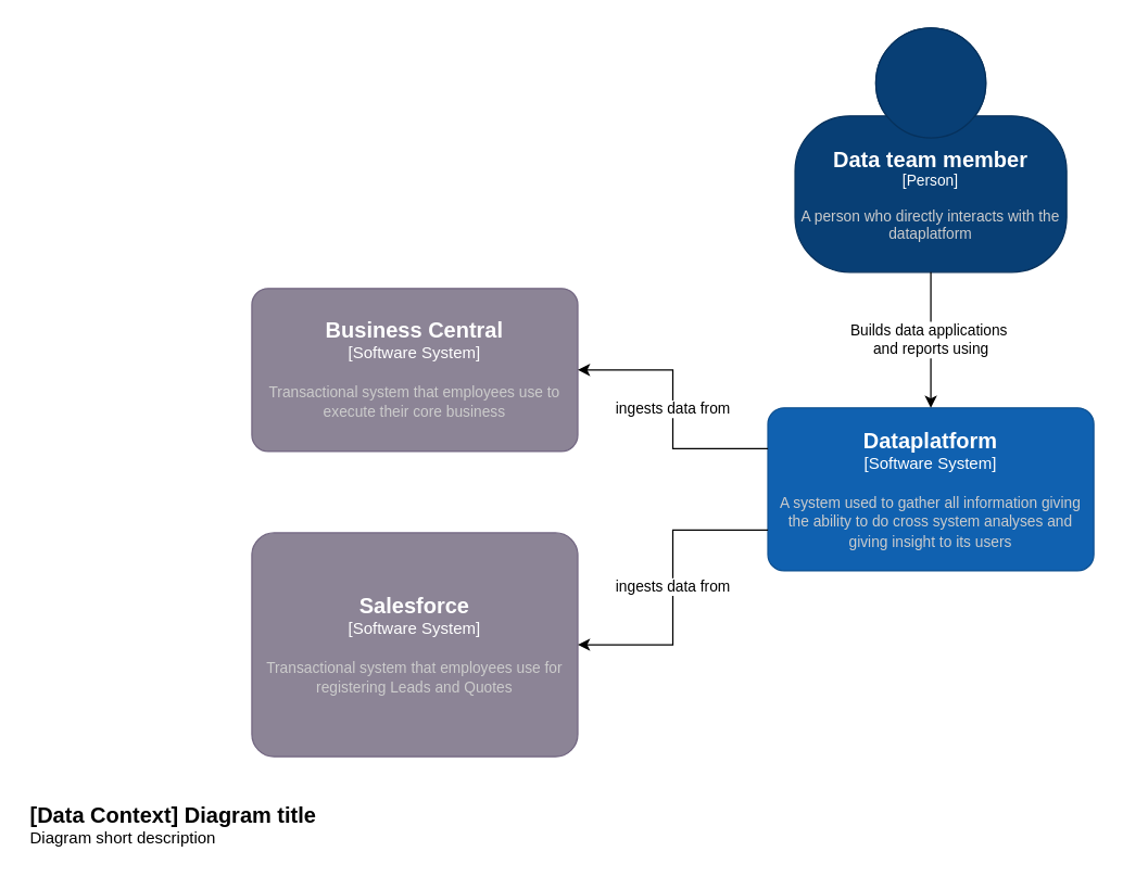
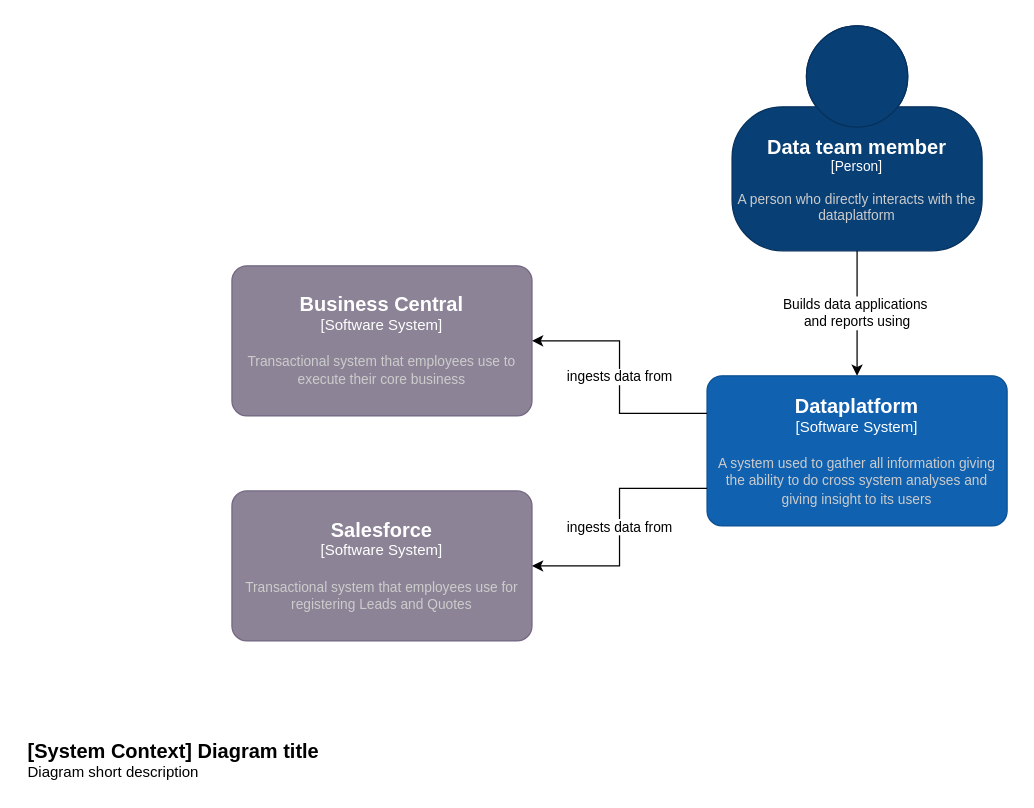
- <mxCell id="7" value="&lt;font style=&quot;font-size: 16px&quot;&gt;&lt;b&gt;Salesforce&lt;/b&gt;&lt;/font&gt;&lt;div&gt;[Software System]&lt;/div&gt;&lt;br&gt;&lt;div&gt;&lt;font style=&quot;font-size: 11px&quot;&gt;&lt;font color=&quot;#cccccc&quot;&gt;Transactional system that employees use for registering Leads and Quotes&lt;/font&gt;&lt;/div&gt;" style="rounded=1;whiteSpace=wrap;html=1;labelBackgroundColor=none;fillColor=#8C8496;fontColor=#ffffff;align=center;arcSize=10;strokeColor=#736782;metaEdit=1;resizable=0;points=[[0.25,0,0],[0.5,0,0],[0.75,0,0],[1,0.25,0],[1,0.5,0],[1,0.75,0],[0.75,1,0],[0.5,1,0],[0.25,1,0],[0,0.75,0],[0,0.5,0],[0,0.25,0]];" parent="1" vertex="1"><mxGeometry x="185" y="392" width="240" height="165" as="geometry" /></mxCell>
+ <mxCell id="7" value="&lt;font style=&quot;font-size: 16px&quot;&gt;&lt;b&gt;Salesforce&lt;/b&gt;&lt;/font&gt;&lt;div&gt;[Software System]&lt;/div&gt;&lt;br&gt;&lt;div&gt;&lt;font style=&quot;font-size: 11px&quot;&gt;&lt;font color=&quot;#cccccc&quot;&gt;Transactional system that employees use for registering Leads and Quotes&lt;/font&gt;&lt;/div&gt;" style="rounded=1;whiteSpace=wrap;html=1;labelBackgroundColor=none;fillColor=#8C8496;fontColor=#ffffff;align=center;arcSize=10;strokeColor=#736782;metaEdit=1;resizable=0;points=[[0.25,0,0],[0.5,0,0],[0.75,0,0],[1,0.25,0],[1,0.5,0],[1,0.75,0],[0.75,1,0],[0.5,1,0],[0.25,1,0],[0,0.75,0],[0,0.5,0],[0,0.25,0]];" parent="1" vertex="1"><mxGeometry x="185" y="392" width="240" height="120" as="geometry" /></mxCell>
- <mxCell id="9" value="&lt;font style=&quot;font-size: 16px&quot;&gt;&lt;b&gt;&lt;div style=&quot;text-align: left&quot;&gt;[Data Context] Diagram title&lt;/div&gt;&lt;/b&gt;&lt;/font&gt;&lt;div style=&quot;text-align: left&quot;&gt;Diagram short description&lt;/div&gt;" style="text;html=1;strokeColor=none;fillColor=none;align=left;verticalAlign=top;whiteSpace=wrap;rounded=0;metaEdit=1;allowArrows=0;resizable=1;rotatable=0;connectable=0;recursiveResize=0;expand=0;pointerEvents=0;points=[[0.25,0,0],[0.5,0,0],[0.75,0,0],[1,0.25,0],[1,0.5,0],[1,0.75,0],[0.75,1,0],[0.5,1,0],[0.25,1,0],[0,0.75,0],[0,0.5,0],[0,0.25,0]];" parent="1" vertex="1"><mxGeometry x="20" y="584" width="260" height="40" as="geometry" /></mxCell>
+ <mxCell id="9" value="&lt;font style=&quot;font-size: 16px&quot;&gt;&lt;b&gt;&lt;div style=&quot;text-align: left&quot;&gt;[System Context] Diagram title&lt;/div&gt;&lt;/b&gt;&lt;/font&gt;&lt;div style=&quot;text-align: left&quot;&gt;Diagram short description&lt;/div&gt;" style="text;html=1;strokeColor=none;fillColor=none;align=left;verticalAlign=top;whiteSpace=wrap;rounded=0;metaEdit=1;allowArrows=0;resizable=1;rotatable=0;connectable=0;recursiveResize=0;expand=0;pointerEvents=0;points=[[0.25,0,0],[0.5,0,0],[0.75,0,0],[1,0.25,0],[1,0.5,0],[1,0.75,0],[0.75,1,0],[0.5,1,0],[0.25,1,0],[0,0.75,0],[0,0.5,0],[0,0.25,0]];" parent="1" vertex="1"><mxGeometry x="20" y="584" width="260" height="40" as="geometry" /></mxCell>
